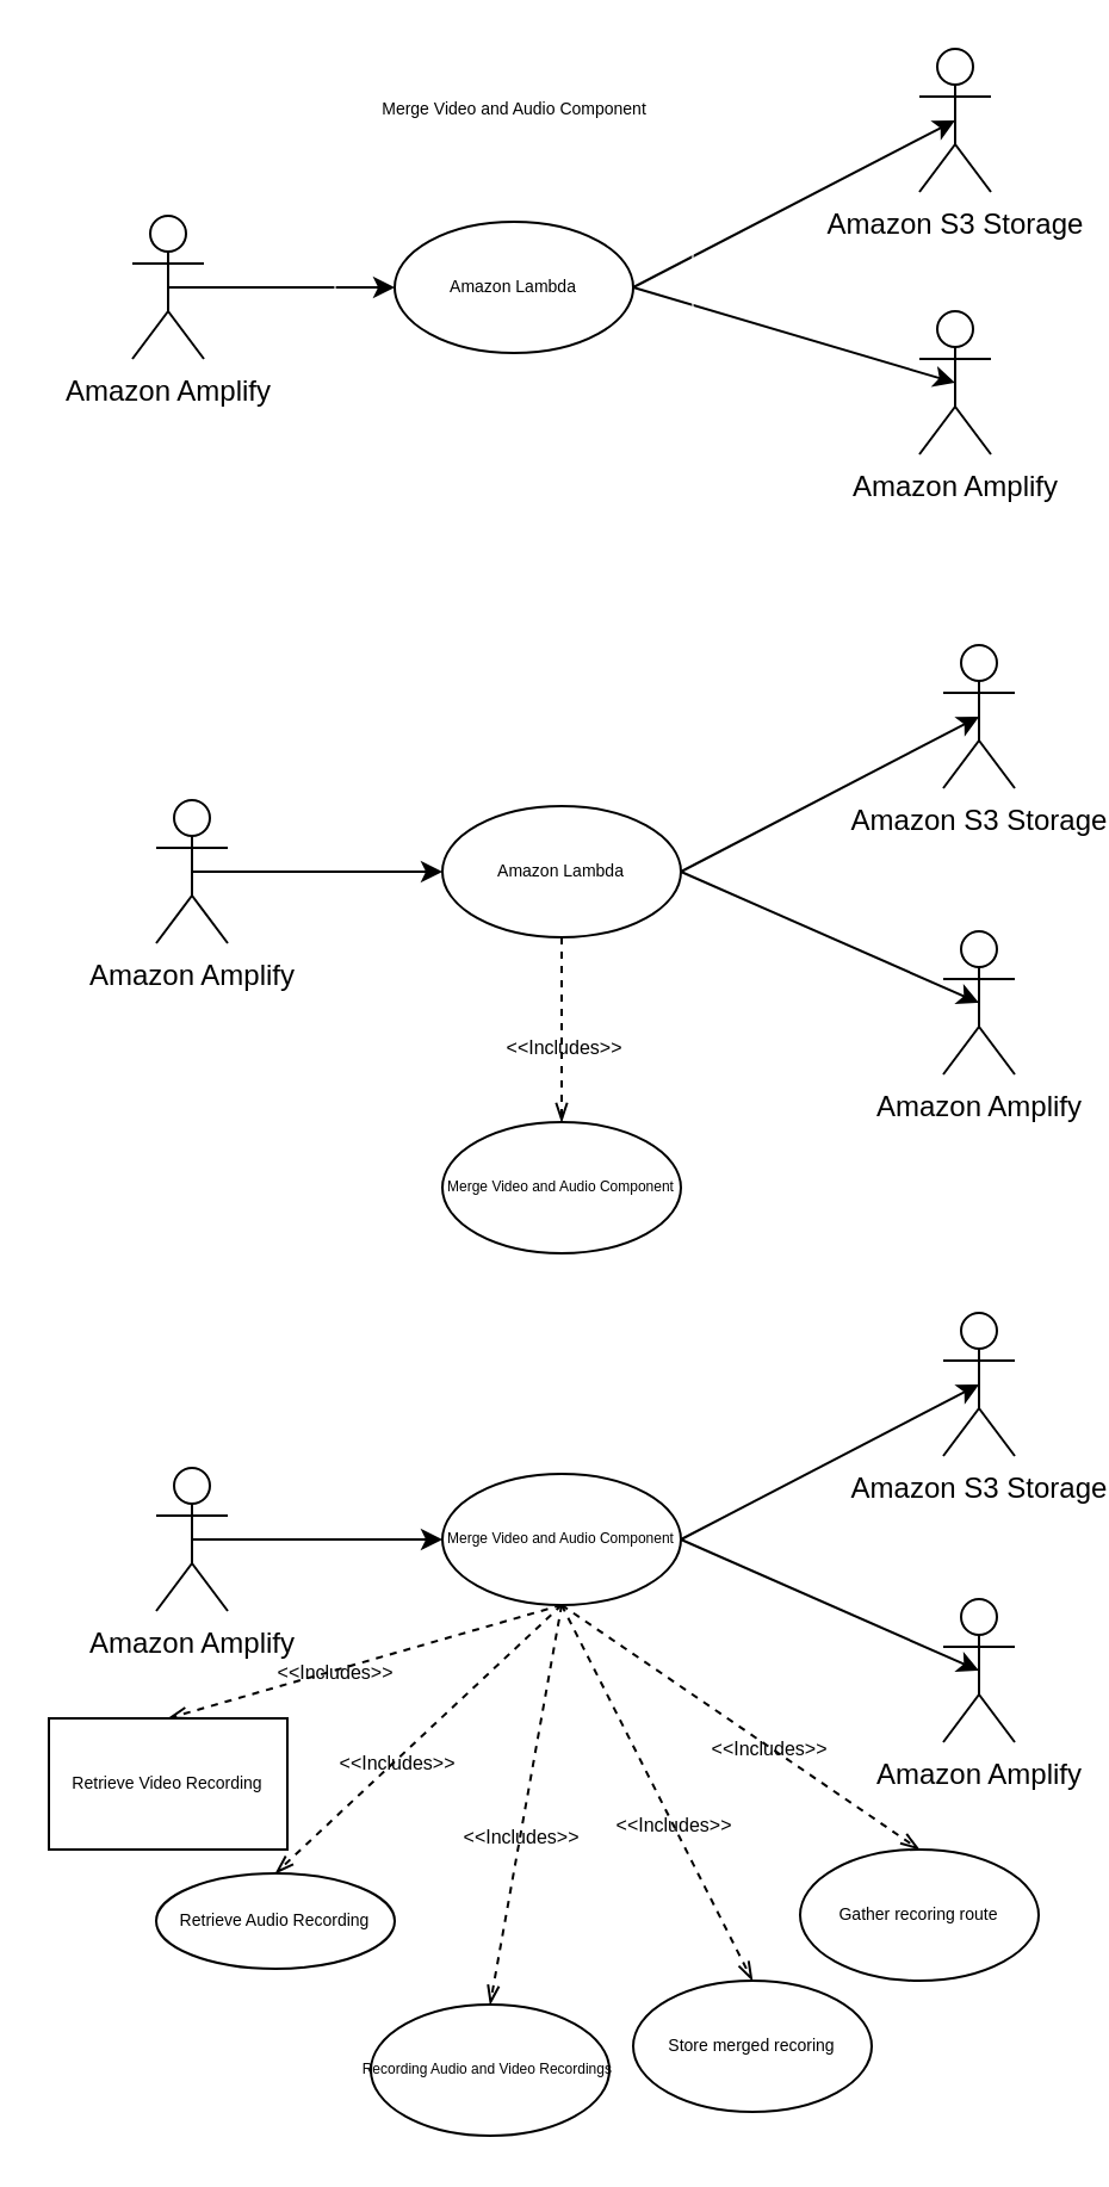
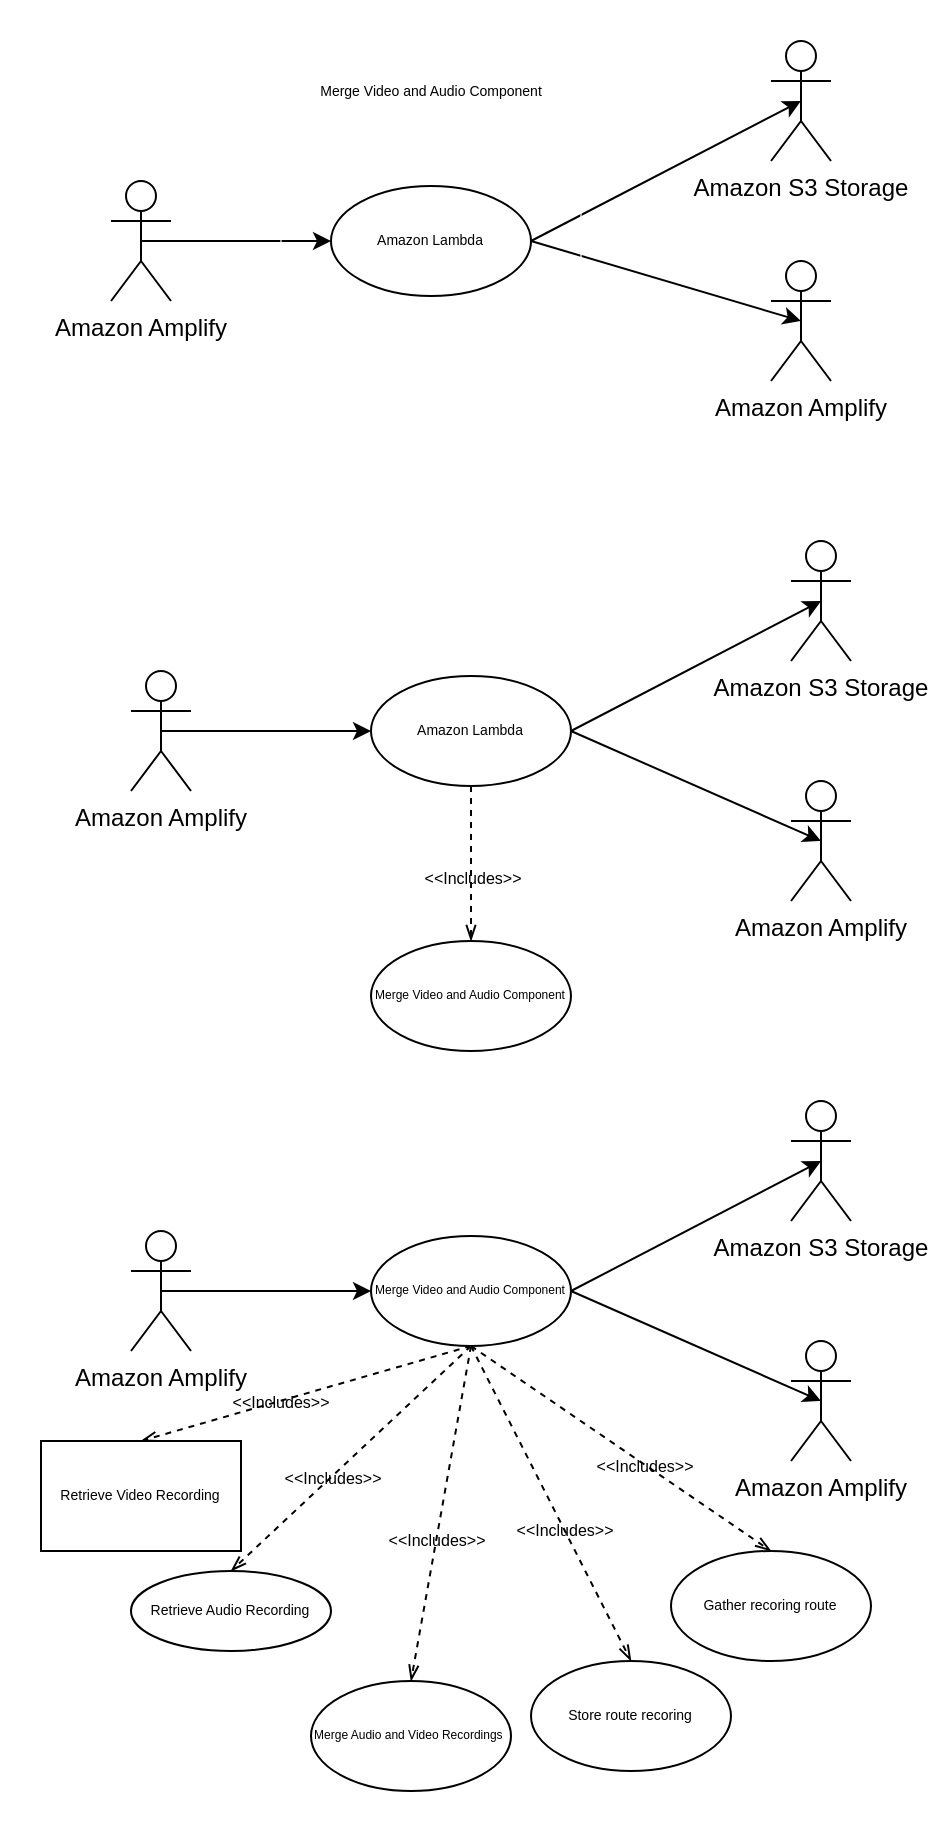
- <mxCell id="36" value="Store merged recoring" style="ellipse;fontSize=7;fillColor=none;" vertex="1" parent="1"><mxGeometry x="265" y="830" width="100" height="55" as="geometry" /></mxCell>
+ <mxCell id="36" value="Store route recoring" style="ellipse;fontSize=7;fillColor=none;" vertex="1" parent="1"><mxGeometry x="265" y="830" width="100" height="55" as="geometry" /></mxCell>
- <mxCell id="33" value="Recording Audio and Video Recordings " style="ellipse;fontSize=6;fillColor=none;" vertex="1" parent="1"><mxGeometry x="155" y="840" width="100" height="55" as="geometry" /></mxCell>
+ <mxCell id="33" value="Merge Audio and Video Recordings " style="ellipse;fontSize=6;fillColor=none;" vertex="1" parent="1"><mxGeometry x="155" y="840" width="100" height="55" as="geometry" /></mxCell>
